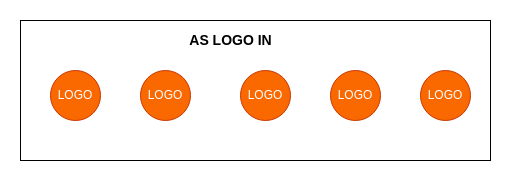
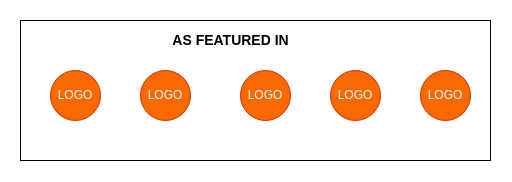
- <mxCell id="8" value="&lt;font style=&quot;font-size: 14px&quot;&gt;&lt;b&gt;AS LOGO IN&lt;/b&gt;&lt;/font&gt;" style="text;html=1;resizable=0;autosize=1;align=center;verticalAlign=middle;points=[];fillColor=none;strokeColor=none;rounded=0;" parent="1" vertex="1"><mxGeometry x="165" y="30" width="130" height="20" as="geometry" /></mxCell>
+ <mxCell id="8" value="&lt;font style=&quot;font-size: 14px&quot;&gt;&lt;b&gt;AS FEATURED IN&lt;/b&gt;&lt;/font&gt;" style="text;html=1;resizable=0;autosize=1;align=center;verticalAlign=middle;points=[];fillColor=none;strokeColor=none;rounded=0;" parent="1" vertex="1"><mxGeometry x="165" y="30" width="130" height="20" as="geometry" /></mxCell>
